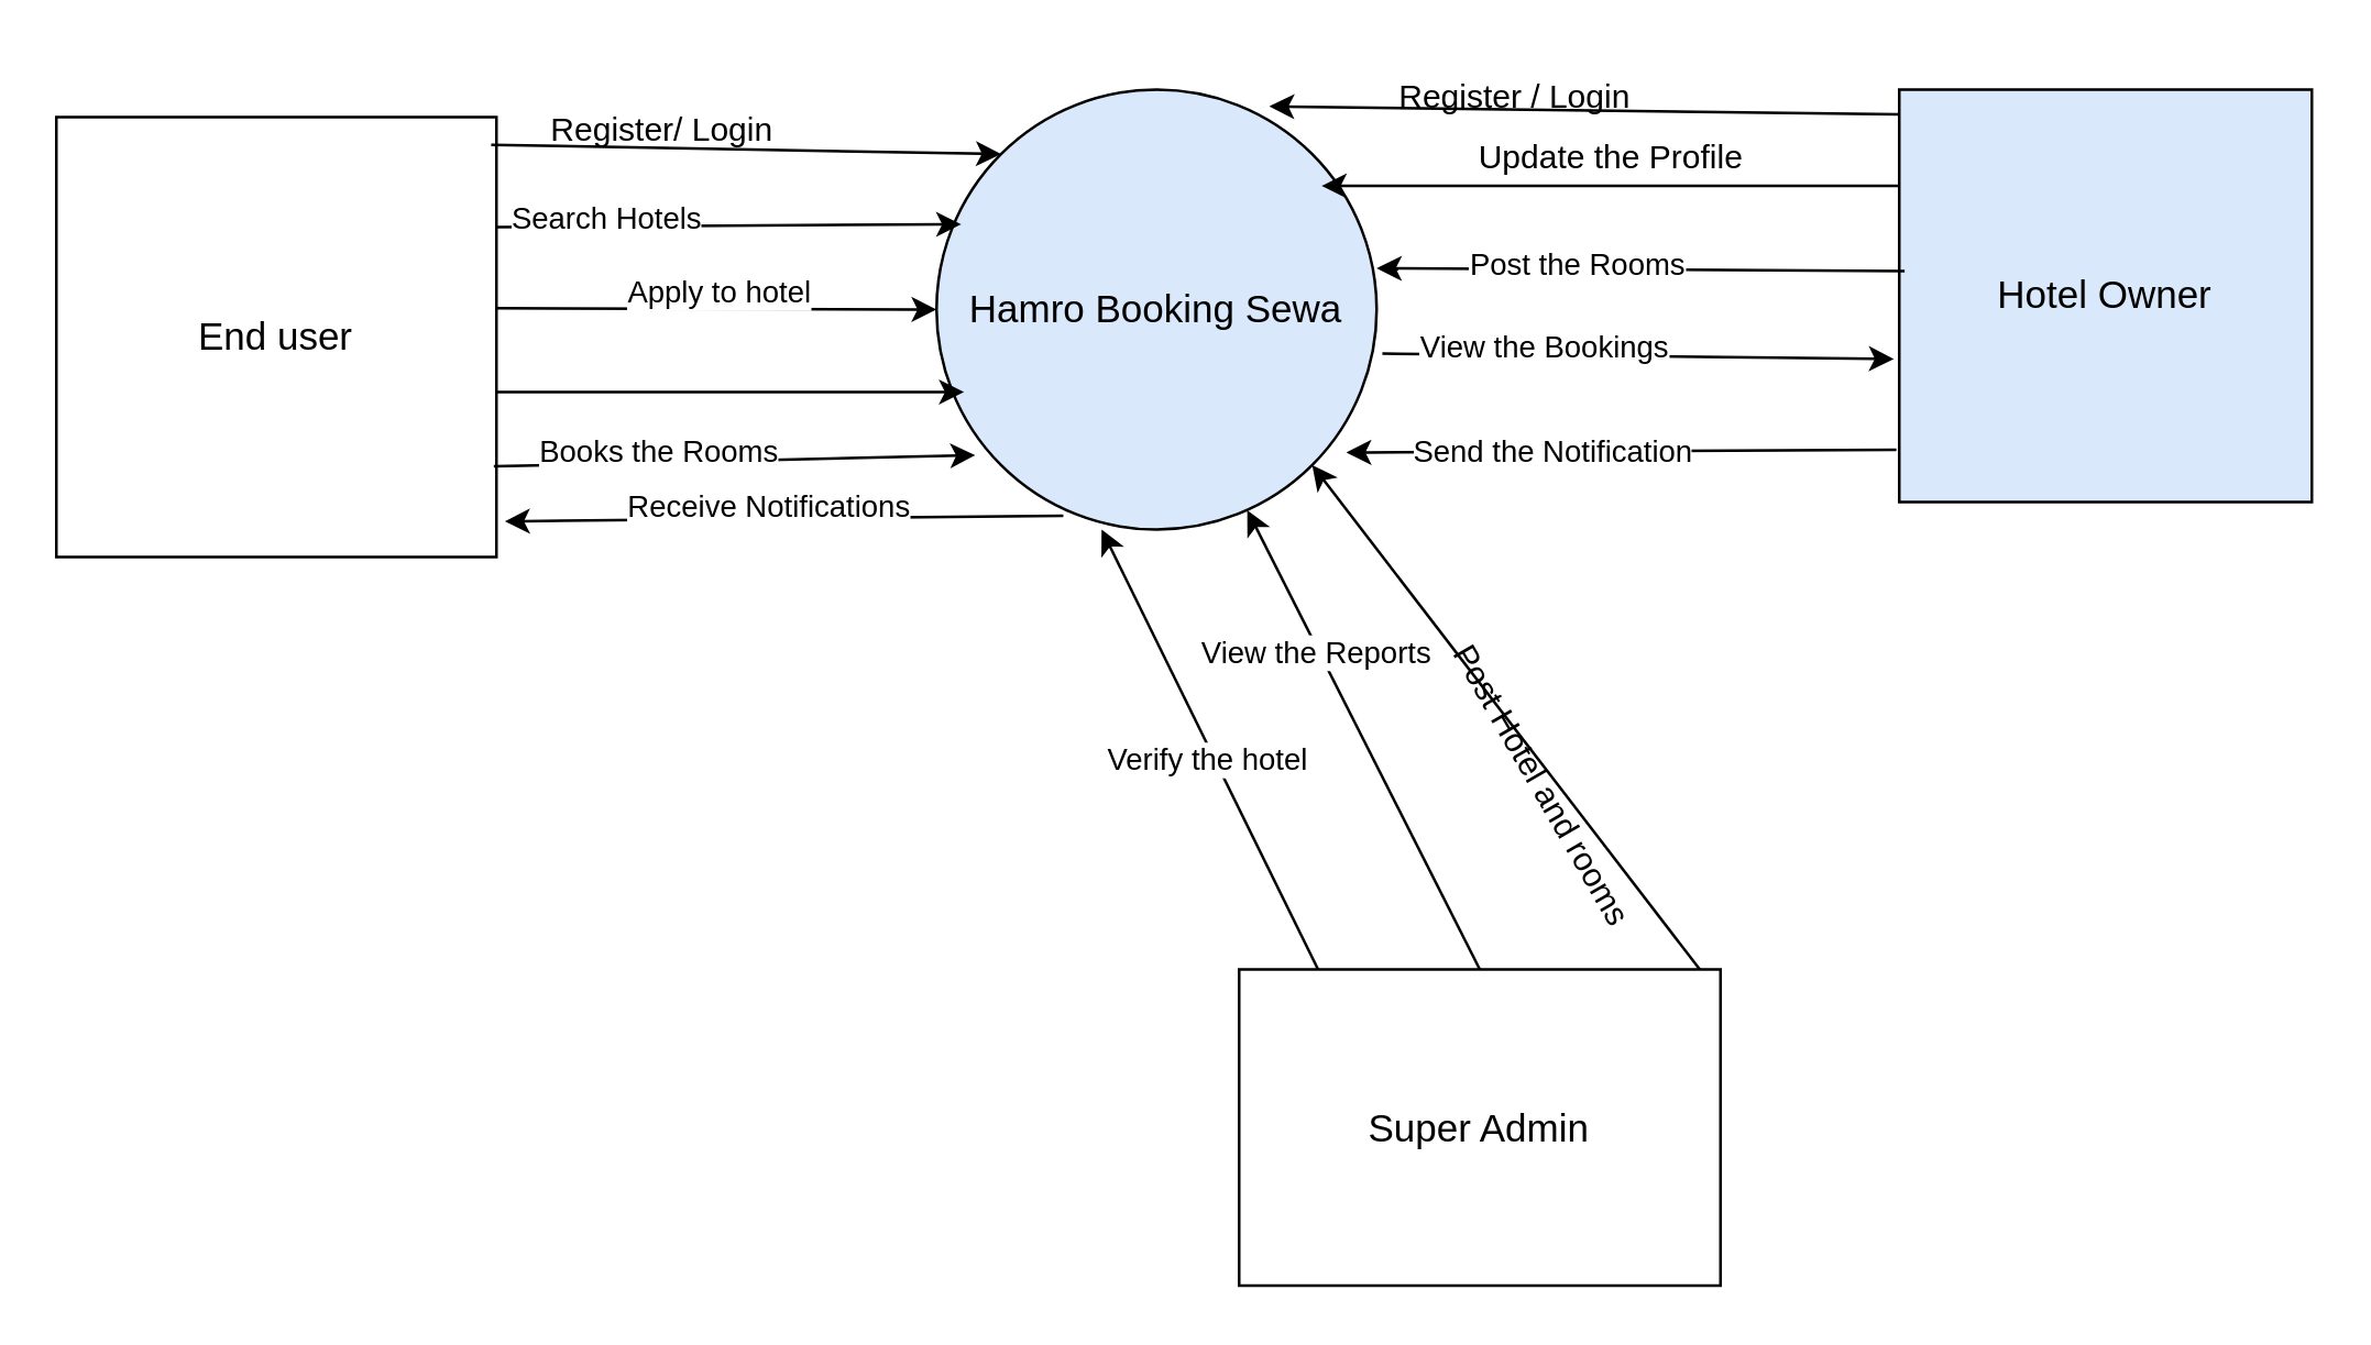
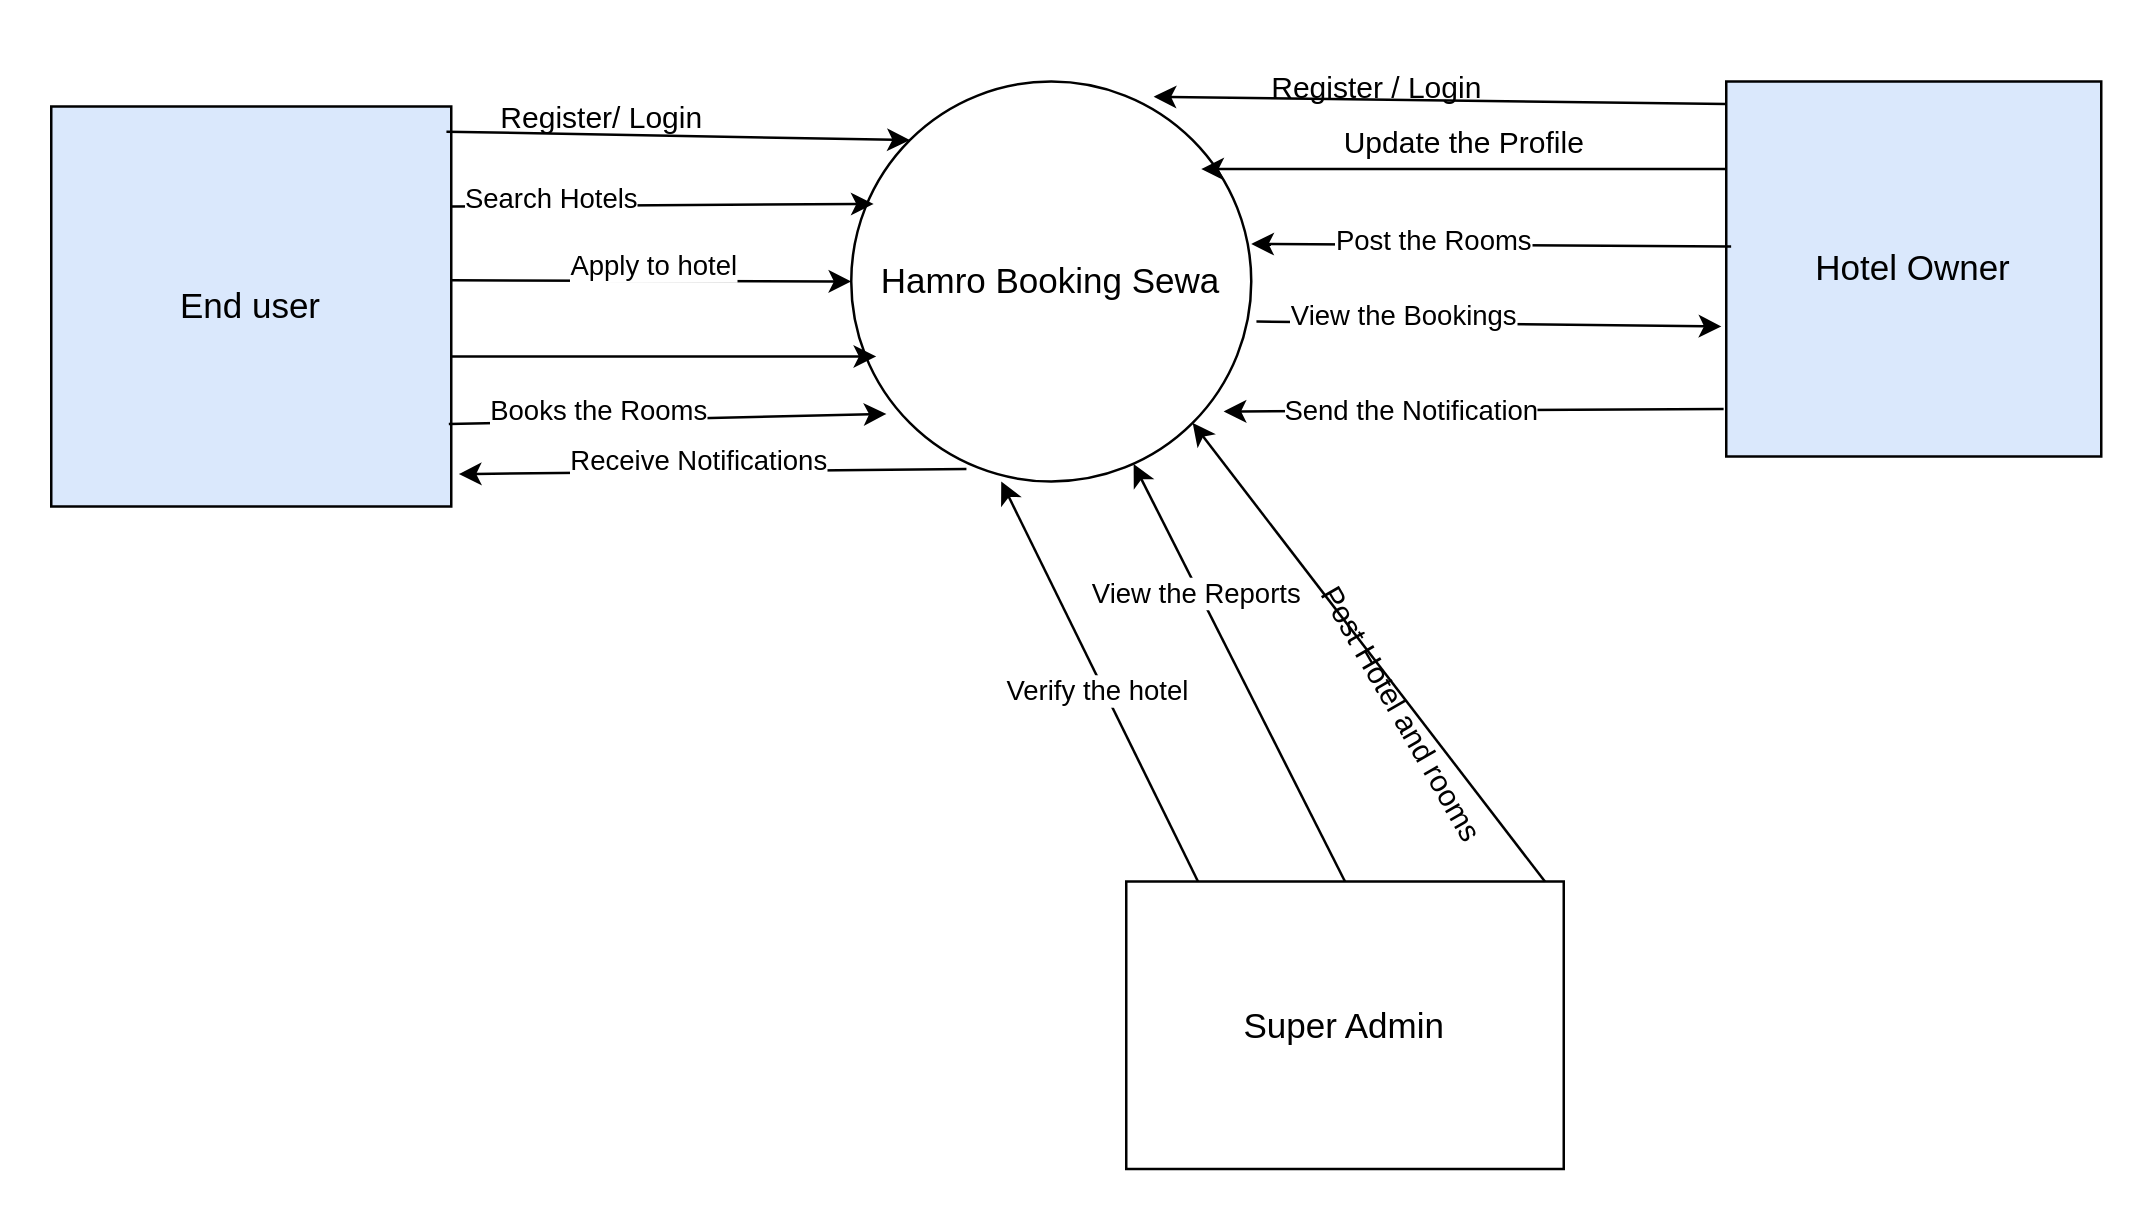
- <mxCell id="2" value="&lt;font style=&quot;font-size: 14px;&quot;&gt;Hamro Booking Sewa&lt;/font&gt;" style="ellipse;whiteSpace=wrap;html=1;aspect=fixed;fillColor=#dae8fc;" vertex="1" parent="1"><mxGeometry x="340" y="32" width="160" height="160" as="geometry" /></mxCell>
+ <mxCell id="2" value="&lt;font style=&quot;font-size: 14px;&quot;&gt;Hamro Booking Sewa&lt;/font&gt;" style="ellipse;whiteSpace=wrap;html=1;aspect=fixed;" vertex="1" parent="1"><mxGeometry x="340" y="32" width="160" height="160" as="geometry" /></mxCell>
- <mxCell id="3" value="&lt;font style=&quot;font-size: 14px;&quot;&gt;End user&lt;/font&gt;" style="whiteSpace=wrap;html=1;aspect=fixed;" vertex="1" parent="1"><mxGeometry y="42" width="160" height="160" as="geometry" x="20" /></mxCell>
+ <mxCell id="3" value="&lt;font style=&quot;font-size: 14px;&quot;&gt;End user&lt;/font&gt;" style="whiteSpace=wrap;html=1;aspect=fixed;fillColor=#dae8fc;" vertex="1" parent="1"><mxGeometry y="42" width="160" height="160" as="geometry" x="20" /></mxCell>
